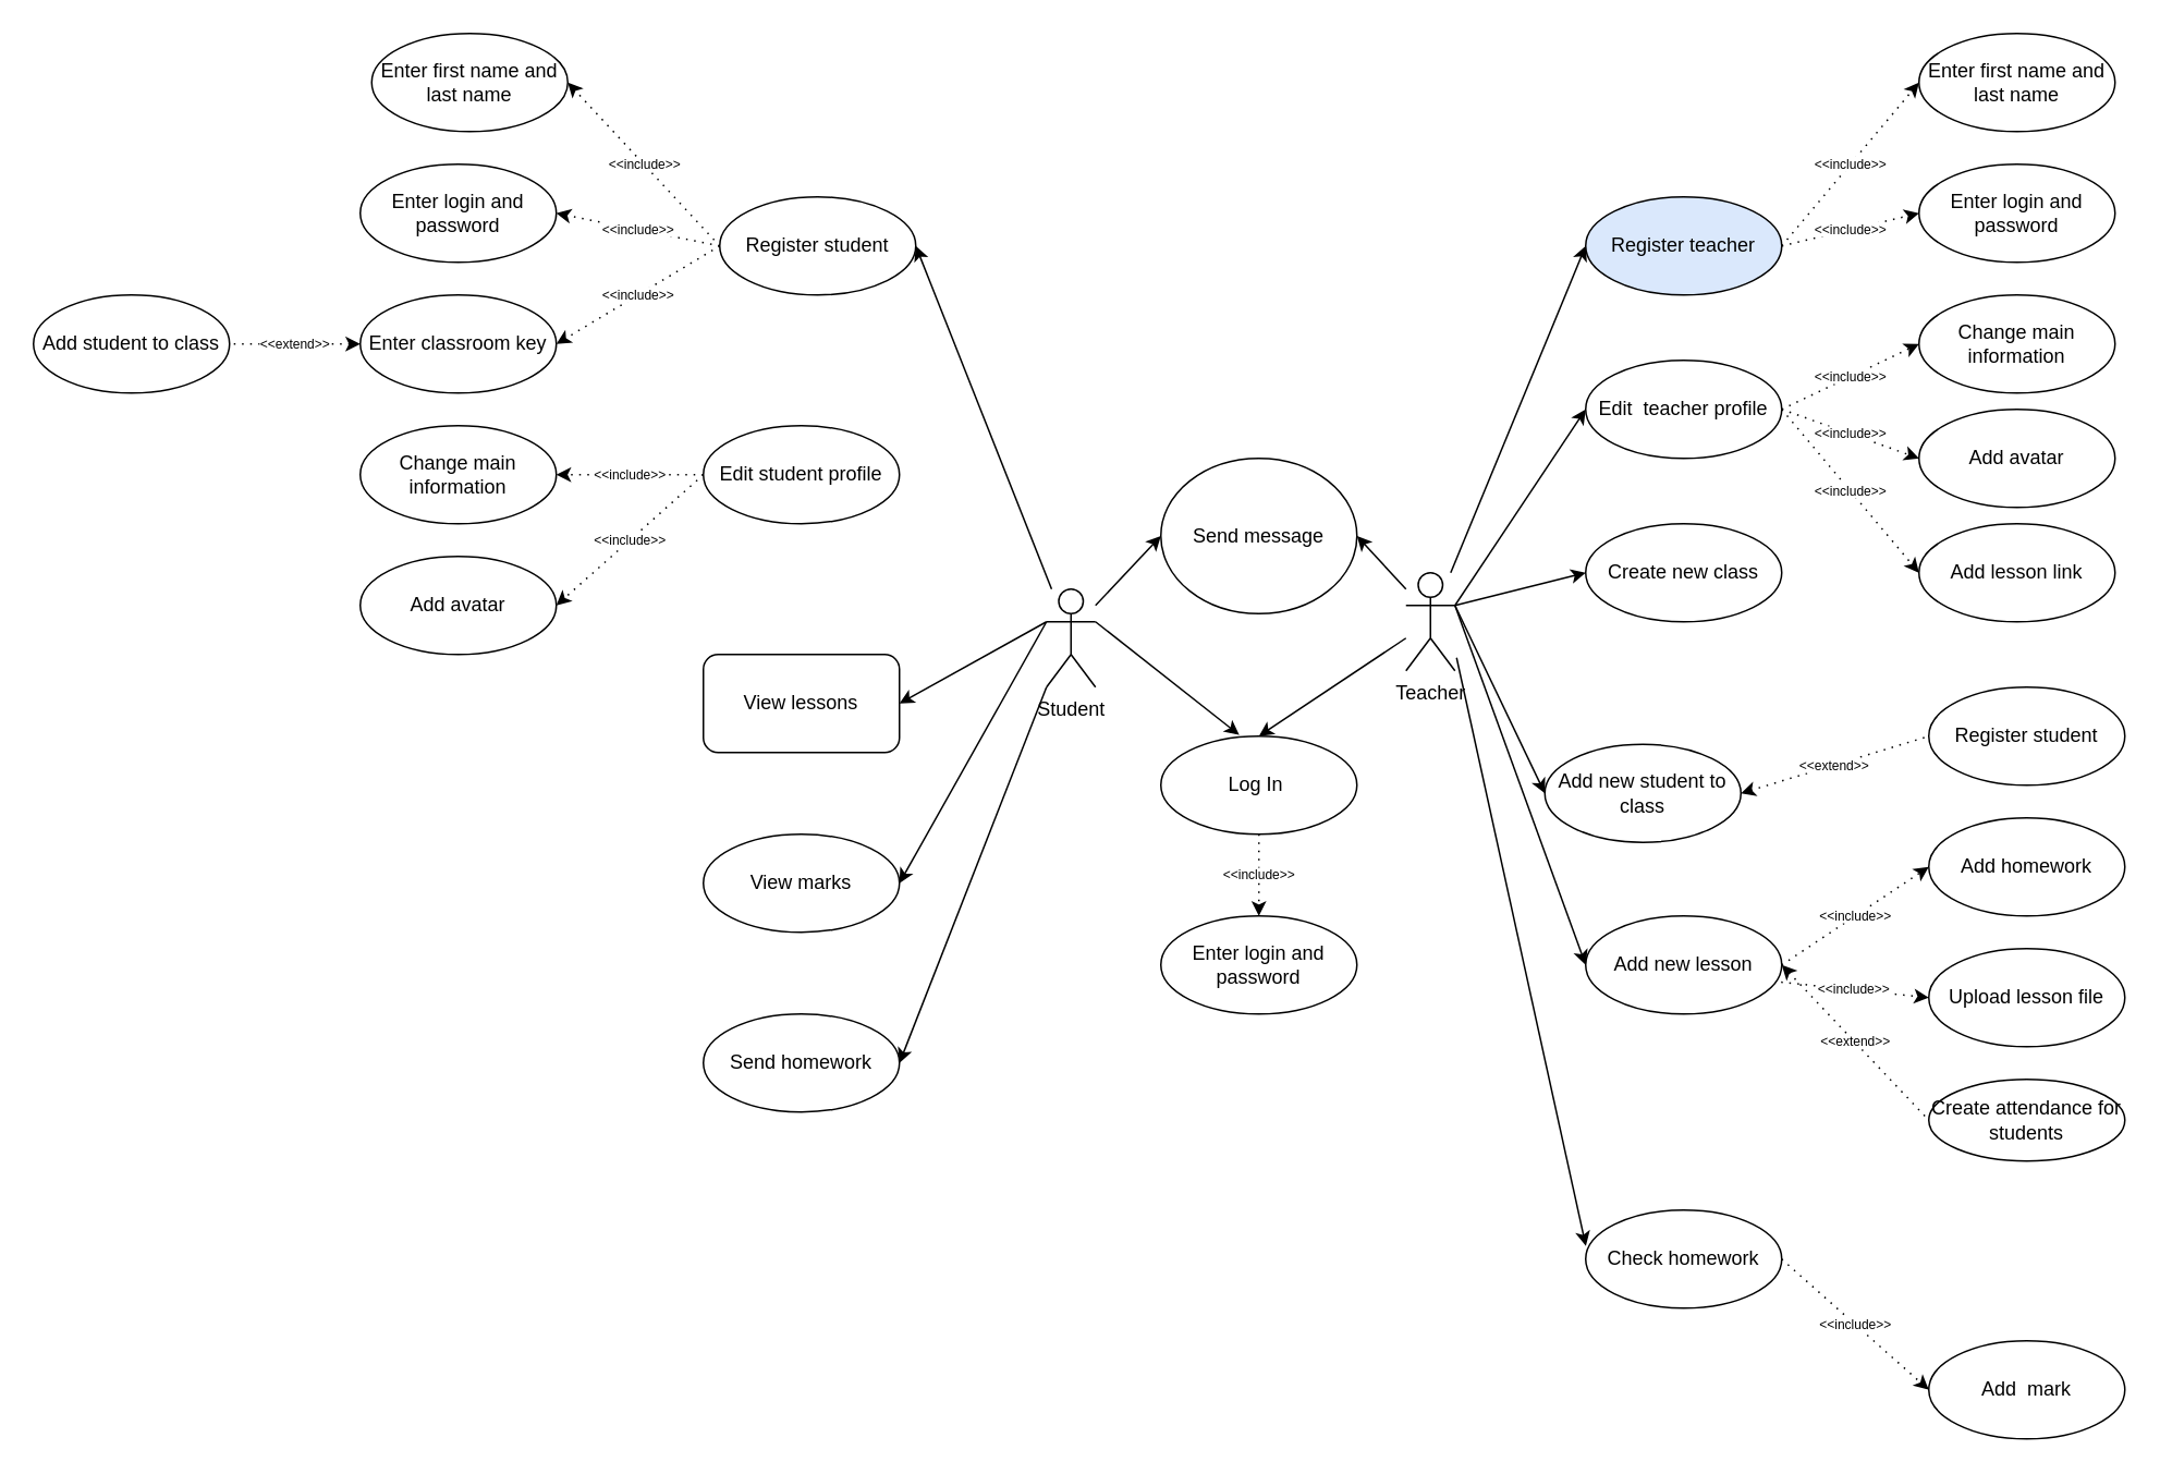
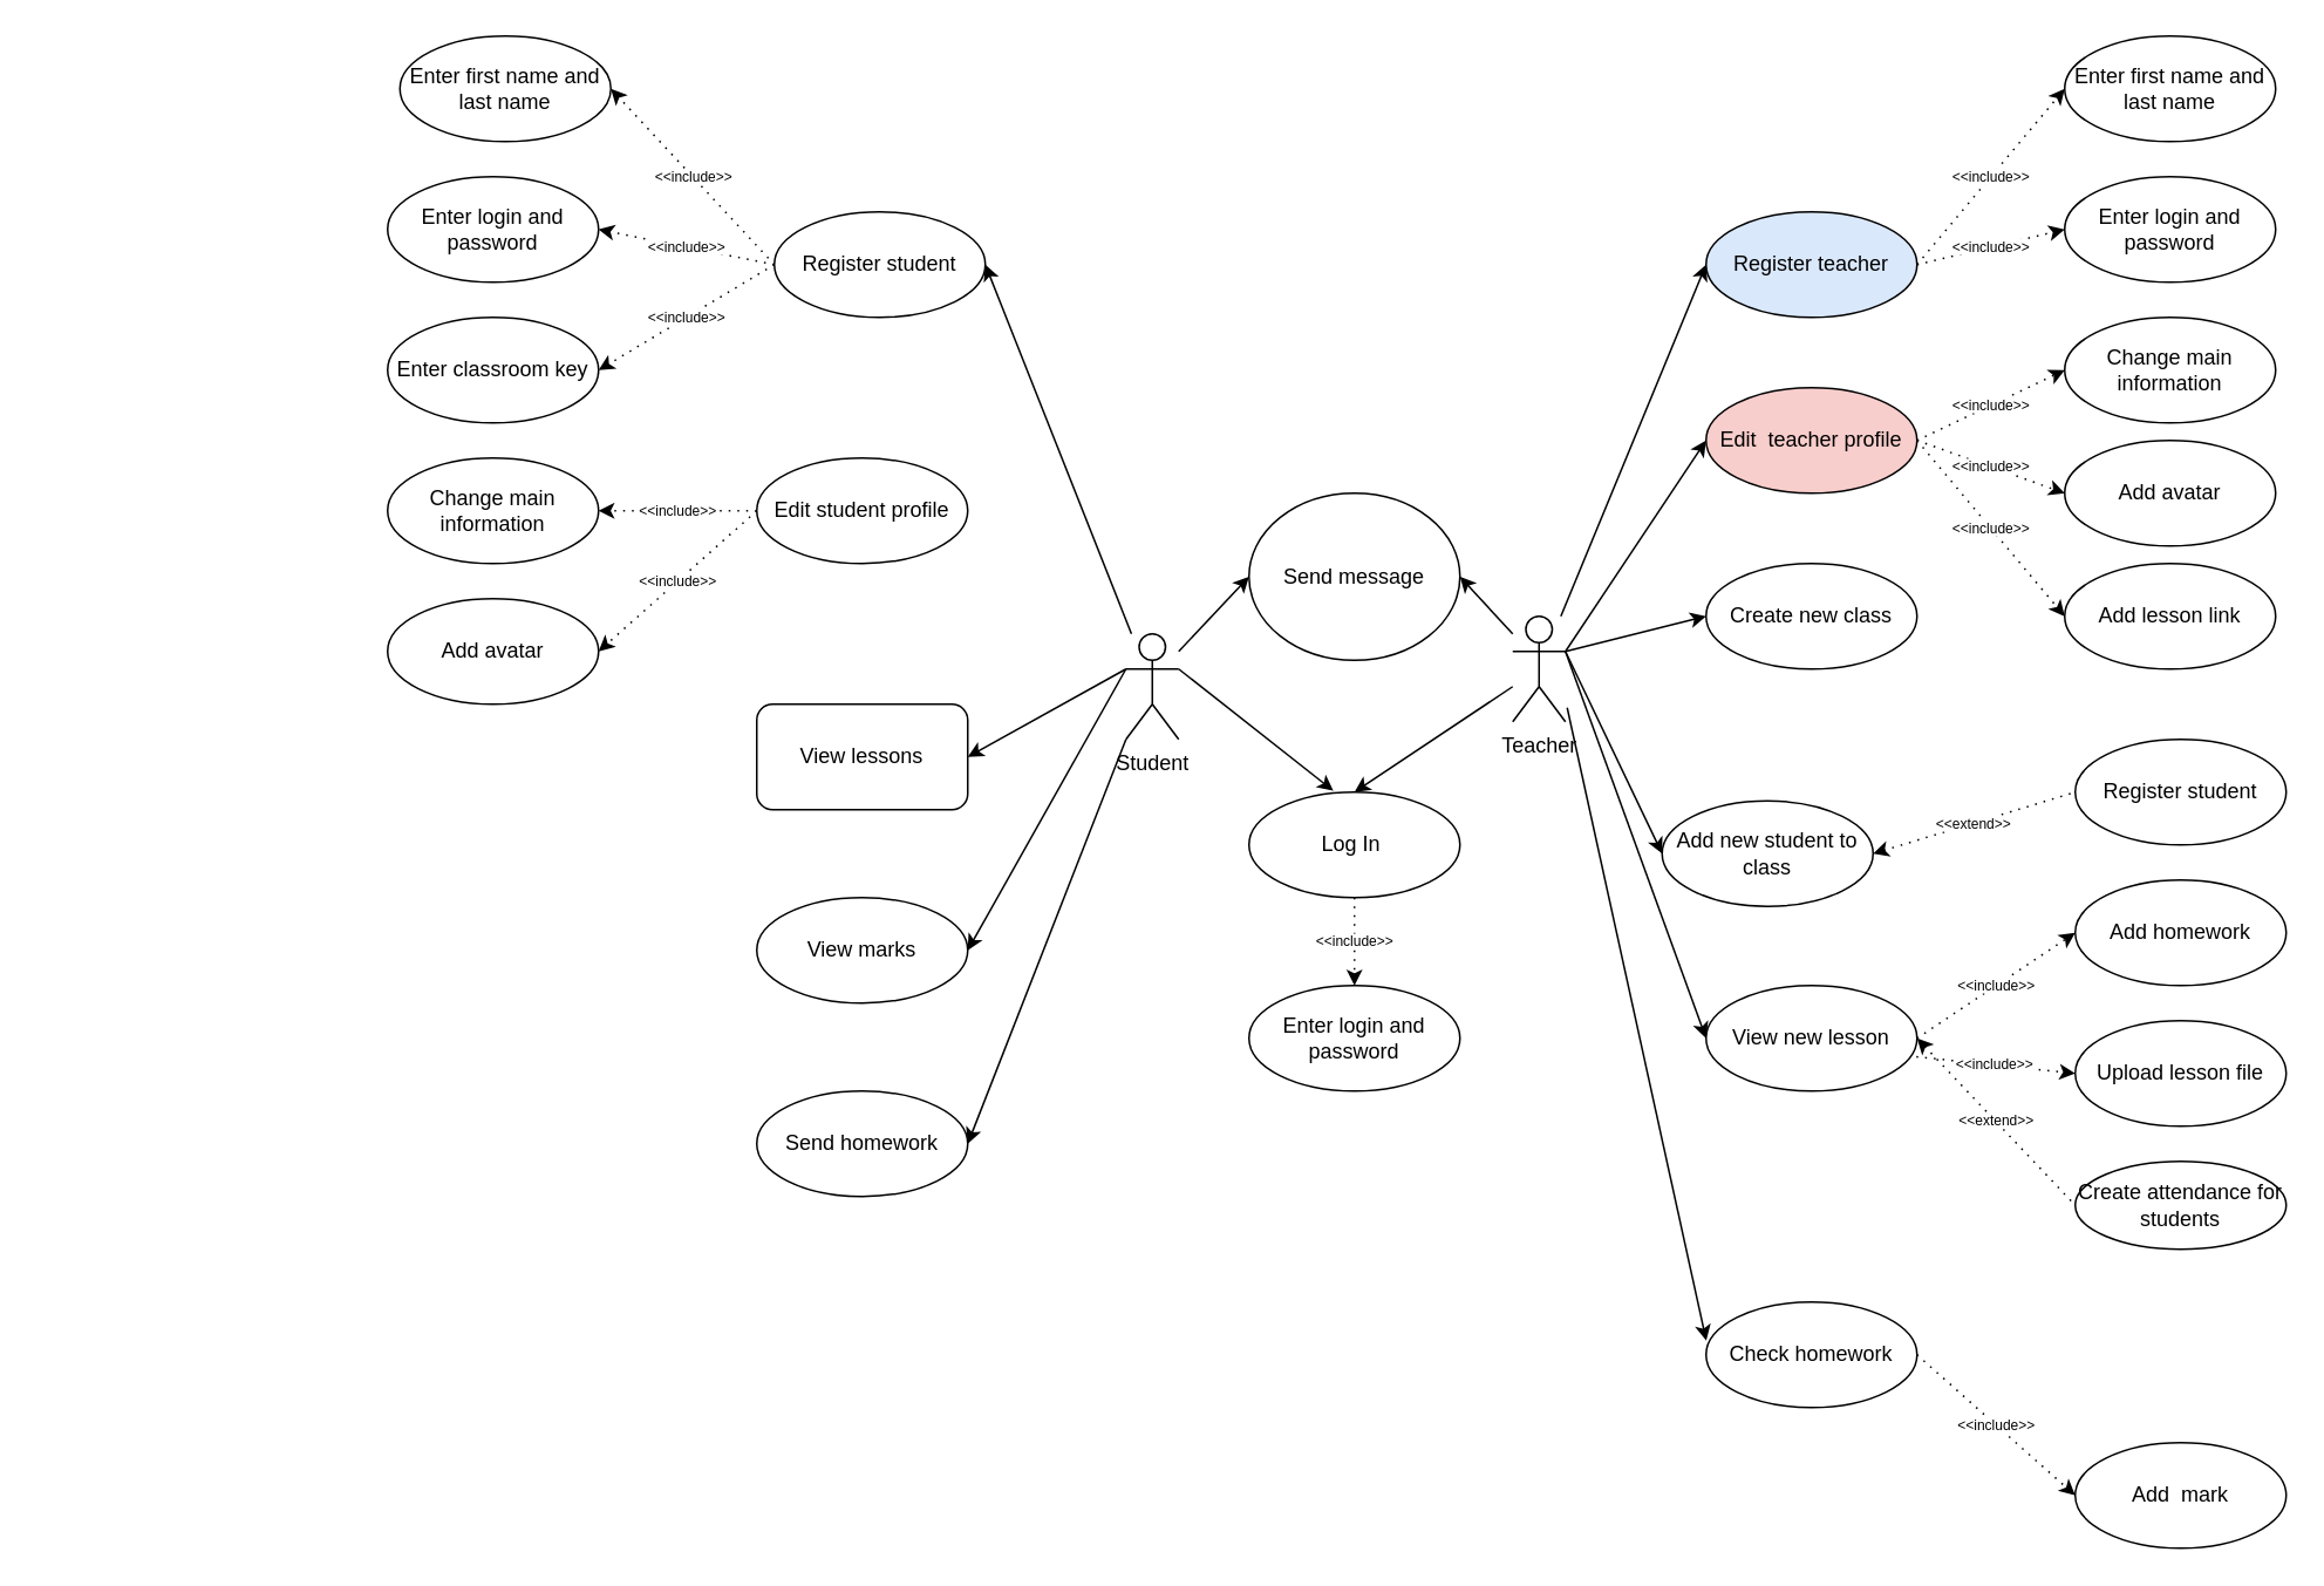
- <mxCell id="24" value="Add student to class" style="ellipse;whiteSpace=wrap;html=1;" vertex="1" parent="1"><mxGeometry x="20" y="180" width="120" height="60" as="geometry" /></mxCell>
- <mxCell id="25" value="&amp;lt;&amp;lt;extend&amp;gt;&amp;gt;" style="rounded=0;orthogonalLoop=1;jettySize=auto;html=1;dashed=1;dashPattern=1 4;fontSize=8;entryX=1;entryY=0.5;entryDx=0;entryDy=0;endArrow=none;endFill=0;startArrow=classic;startFill=1;exitX=0;exitY=0.5;exitDx=0;exitDy=0;" edge="1" parent="1" source="22" target="24"><mxGeometry relative="1" as="geometry"><mxPoint x="210" y="389" as="sourcePoint" /><mxPoint x="150" y="389" as="targetPoint" /></mxGeometry></mxCell>
- <mxCell id="9" value="Edit&amp;nbsp; teacher profile" style="ellipse;whiteSpace=wrap;html=1;" vertex="1" parent="1"><mxGeometry x="970" y="220" width="120" height="60" as="geometry" /></mxCell>
+ <mxCell id="9" value="Edit&amp;nbsp; teacher profile" style="ellipse;whiteSpace=wrap;html=1;fillColor=#f8cecc;" vertex="1" parent="1"><mxGeometry x="970" y="220" width="120" height="60" as="geometry" /></mxCell>
- <mxCell id="44" value="Add new lesson" style="ellipse;whiteSpace=wrap;html=1;" vertex="1" parent="1"><mxGeometry x="970" y="560" width="120" height="60" as="geometry" /></mxCell>
+ <mxCell id="44" value="View new lesson" style="ellipse;whiteSpace=wrap;html=1;" vertex="1" parent="1"><mxGeometry x="970" y="560" width="120" height="60" as="geometry" /></mxCell>
